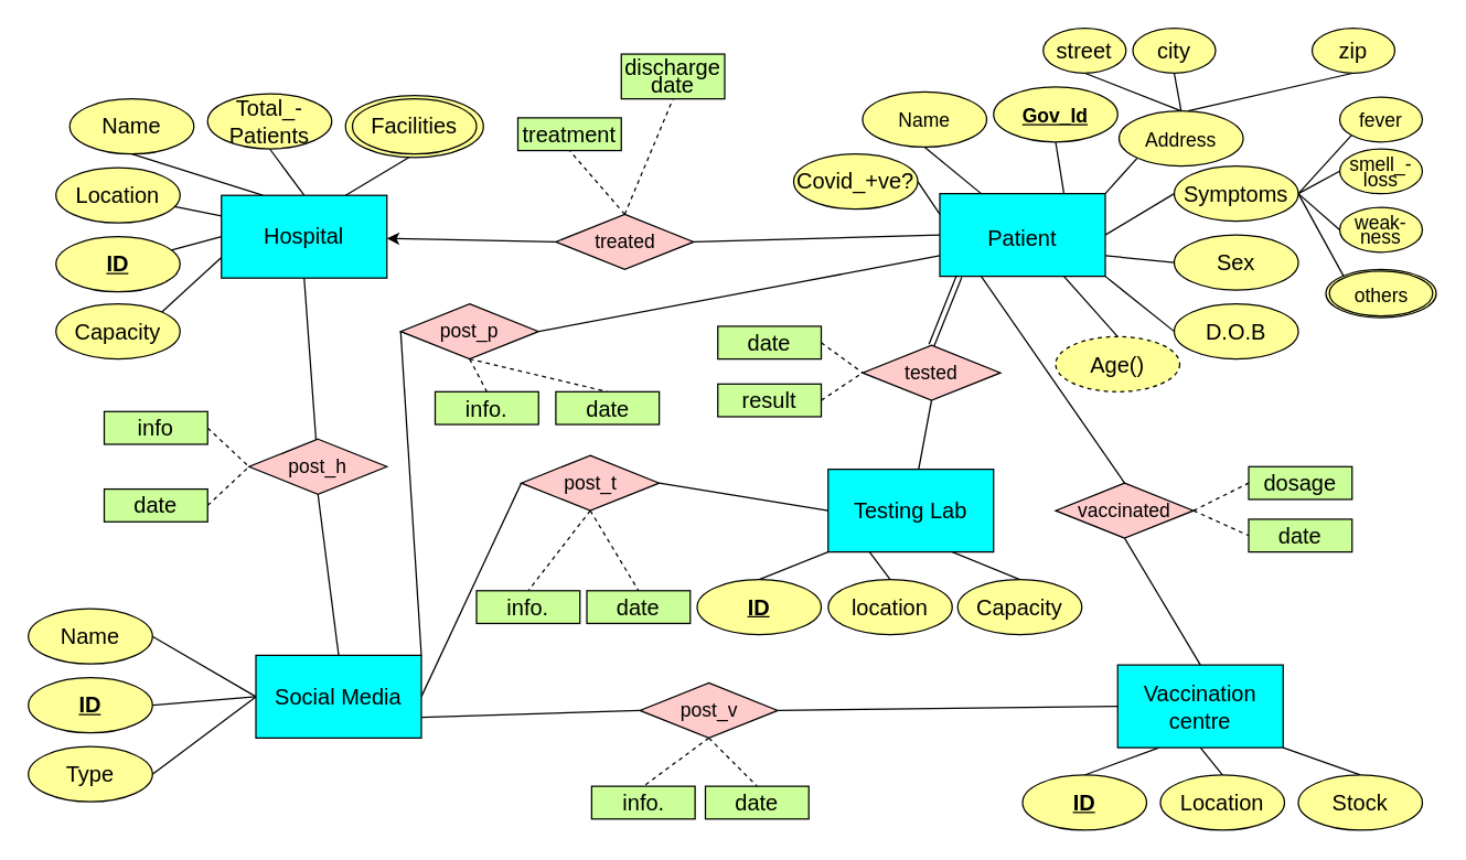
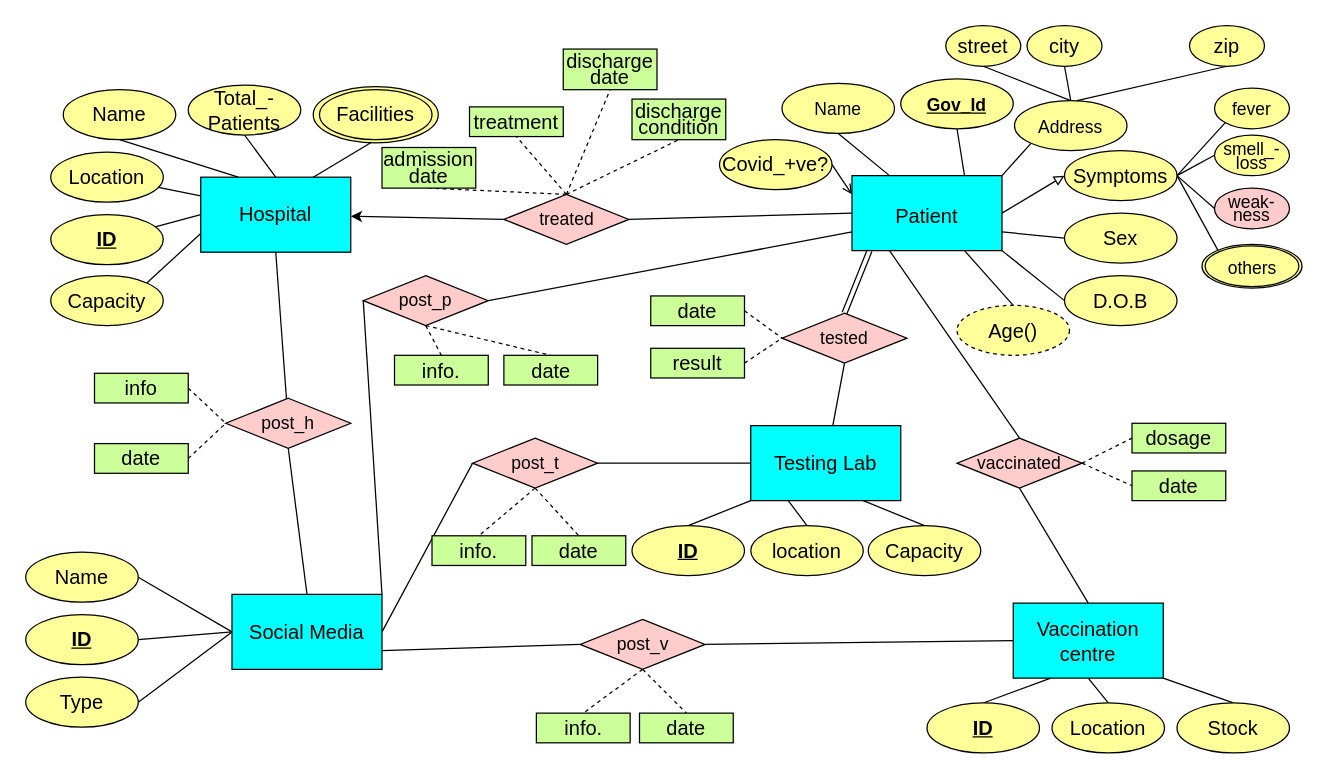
+ <mxCell id="121" value="&lt;p style=&quot;line-height: 80%;&quot;&gt;&lt;font style=&quot;font-size: 16px;&quot;&gt;discharge condition&lt;/font&gt;&lt;/p&gt;" style="rounded=0;whiteSpace=wrap;html=1;fontSize=16;fillColor=#CCFF99;" vertex="1" parent="1"><mxGeometry x="505" y="78.75" width="75" height="32.5" as="geometry" /></mxCell>
+ <mxCell id="41" style="edgeStyle=none;rounded=0;orthogonalLoop=1;jettySize=auto;html=1;exitX=0.5;exitY=0;exitDx=0;exitDy=0;entryX=0.5;entryY=1;entryDx=0;entryDy=0;dashed=1;endArrow=none;endFill=0;" edge="1" parent="1" source="42" target="121"><mxGeometry relative="1" as="geometry" /></mxCell>
+ <mxCell id="88" value="&lt;p style=&quot;line-height: 80%;&quot;&gt;&lt;font style=&quot;font-size: 16px;&quot;&gt;admission date&lt;/font&gt;&lt;/p&gt;" style="rounded=0;whiteSpace=wrap;html=1;fontSize=16;fillColor=#CCFF99;" parent="1" vertex="1"><mxGeometry x="305" y="117.5" width="75" height="32.5" as="geometry" /></mxCell>
- <mxCell id="11" style="rounded=0;orthogonalLoop=1;jettySize=auto;html=1;exitX=1;exitY=0.5;exitDx=0;exitDy=0;entryX=0;entryY=0.5;entryDx=0;entryDy=0;strokeWidth=1;fontSize=14;endArrow=none;endFill=0;" parent="1" source="14" target="48" edge="1"><mxGeometry relative="1" as="geometry" /></mxCell>
+ <mxCell id="11" style="rounded=0;orthogonalLoop=1;jettySize=auto;html=1;exitX=1;exitY=0.5;exitDx=0;exitDy=0;entryX=0;entryY=0.5;entryDx=0;entryDy=0;strokeWidth=1;fontSize=14;endArrow=block;endFill=0;" parent="1" source="14" target="48" edge="1"><mxGeometry relative="1" as="geometry" /></mxCell>
- <mxCell id="80" style="rounded=0;orthogonalLoop=1;jettySize=auto;html=1;exitX=1;exitY=0.5;exitDx=0;exitDy=0;entryX=0;entryY=0.25;entryDx=0;entryDy=0;strokeWidth=1;fontSize=16;endArrow=none;endFill=0;" parent="1" source="81" target="14" edge="1"><mxGeometry relative="1" as="geometry" /></mxCell>
+ <mxCell id="80" style="rounded=0;orthogonalLoop=1;jettySize=auto;html=1;exitX=1;exitY=0.5;exitDx=0;exitDy=0;entryX=0;entryY=0.25;entryDx=0;entryDy=0;strokeWidth=1;fontSize=16;endArrow=open;endFill=0;" parent="1" source="81" target="14" edge="1"><mxGeometry relative="1" as="geometry" /></mxCell>
+ <mxCell id="38" style="edgeStyle=none;rounded=0;orthogonalLoop=1;jettySize=auto;html=1;exitX=0.5;exitY=0;exitDx=0;exitDy=0;entryX=0.5;entryY=1;entryDx=0;entryDy=0;strokeWidth=1;fontSize=16;endArrow=none;endFill=0;dashed=1;" parent="1" source="42" target="88" edge="1"><mxGeometry relative="1" as="geometry" /></mxCell>
- <mxCell id="51" value="&lt;p style=&quot;line-height: 60%;&quot;&gt;&lt;font style=&quot;font-size: 14px;&quot;&gt;weak-&lt;br&gt;ness&lt;/font&gt;&lt;/p&gt;" style="ellipse;whiteSpace=wrap;html=1;fontSize=16;fillColor=#FFFF99;" parent="1" vertex="1"><mxGeometry x="971" y="150" width="60" height="32.5" as="geometry" /></mxCell>
+ <mxCell id="51" value="&lt;p style=&quot;line-height: 60%;&quot;&gt;&lt;font style=&quot;font-size: 14px;&quot;&gt;weak-&lt;br&gt;ness&lt;/font&gt;&lt;/p&gt;" style="ellipse;whiteSpace=wrap;html=1;fontSize=16;fillColor=#ffcccc;" parent="1" vertex="1"><mxGeometry x="971" y="150" width="60" height="32.5" as="geometry" /></mxCell>
- <mxCell id="117" value="post_t" style="rhombus;whiteSpace=wrap;html=1;fontSize=14;fillColor=#FFCCCC;" vertex="1" parent="1"><mxGeometry x="377.5" y="330" width="100" height="40" as="geometry" /></mxCell>
+ <mxCell id="117" value="post_t" style="rhombus;whiteSpace=wrap;html=1;fontSize=14;fillColor=#FFCCCC;" vertex="1" parent="1"><mxGeometry x="377.5" y="350" width="100" height="40" as="geometry" /></mxCell>
